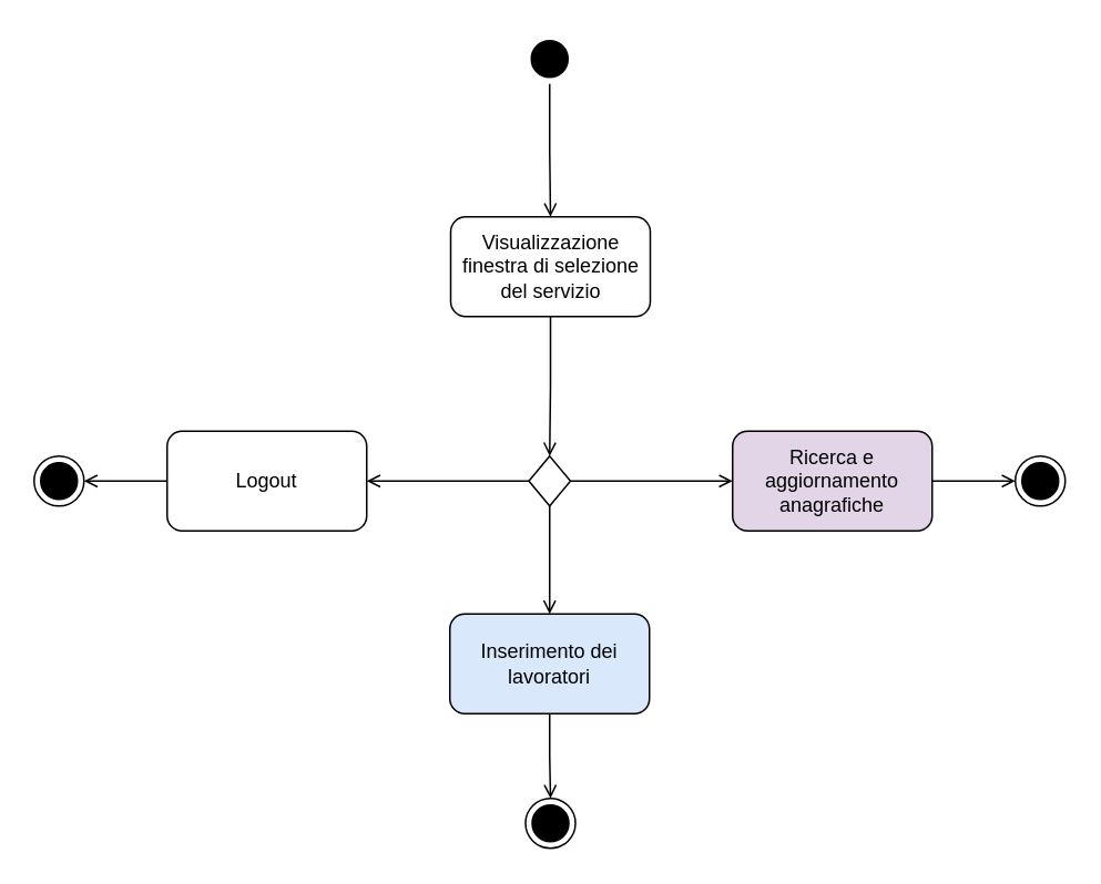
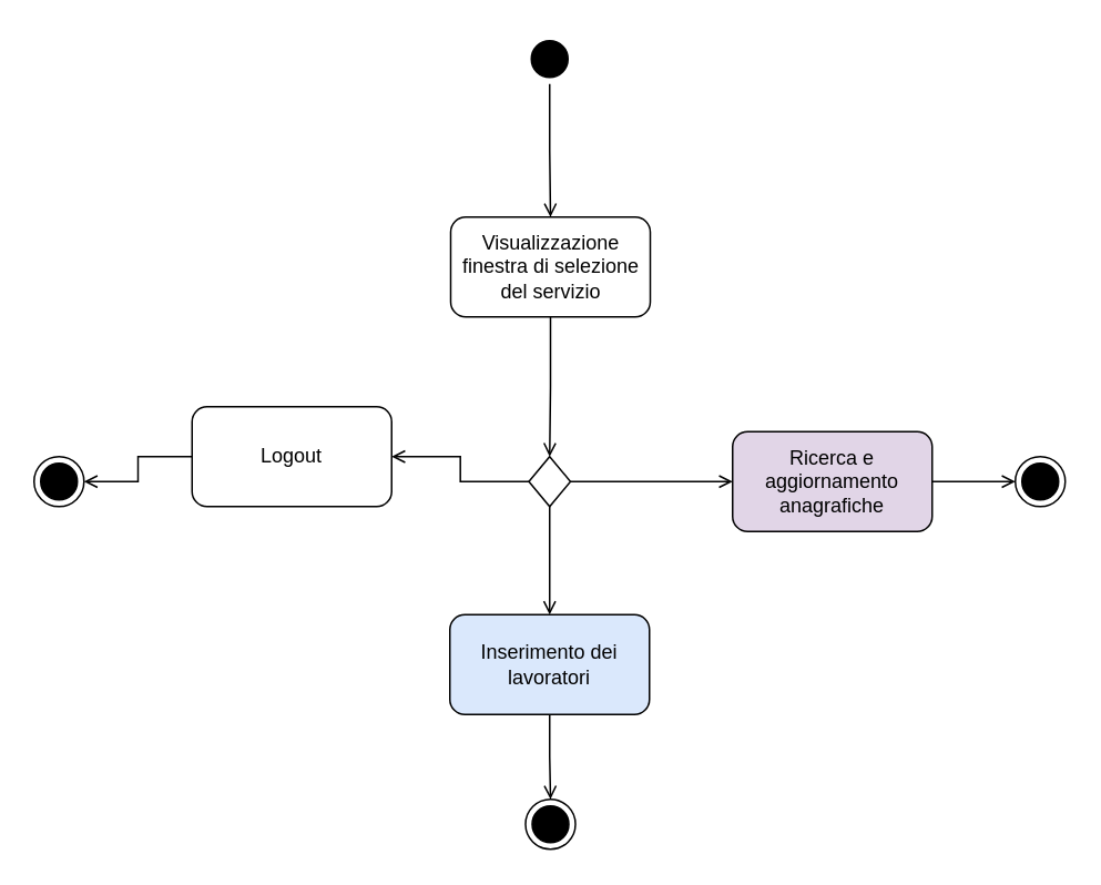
- <mxCell id="14" value="Logout" style="rounded=1;whiteSpace=wrap;html=1;" vertex="1" parent="1"><mxGeometry x="100" y="259" width="120" height="60" as="geometry" /></mxCell>
+ <mxCell id="14" value="Logout" style="rounded=1;whiteSpace=wrap;html=1;" vertex="1" parent="1"><mxGeometry x="115" y="244" width="120" height="60" as="geometry" /></mxCell>
